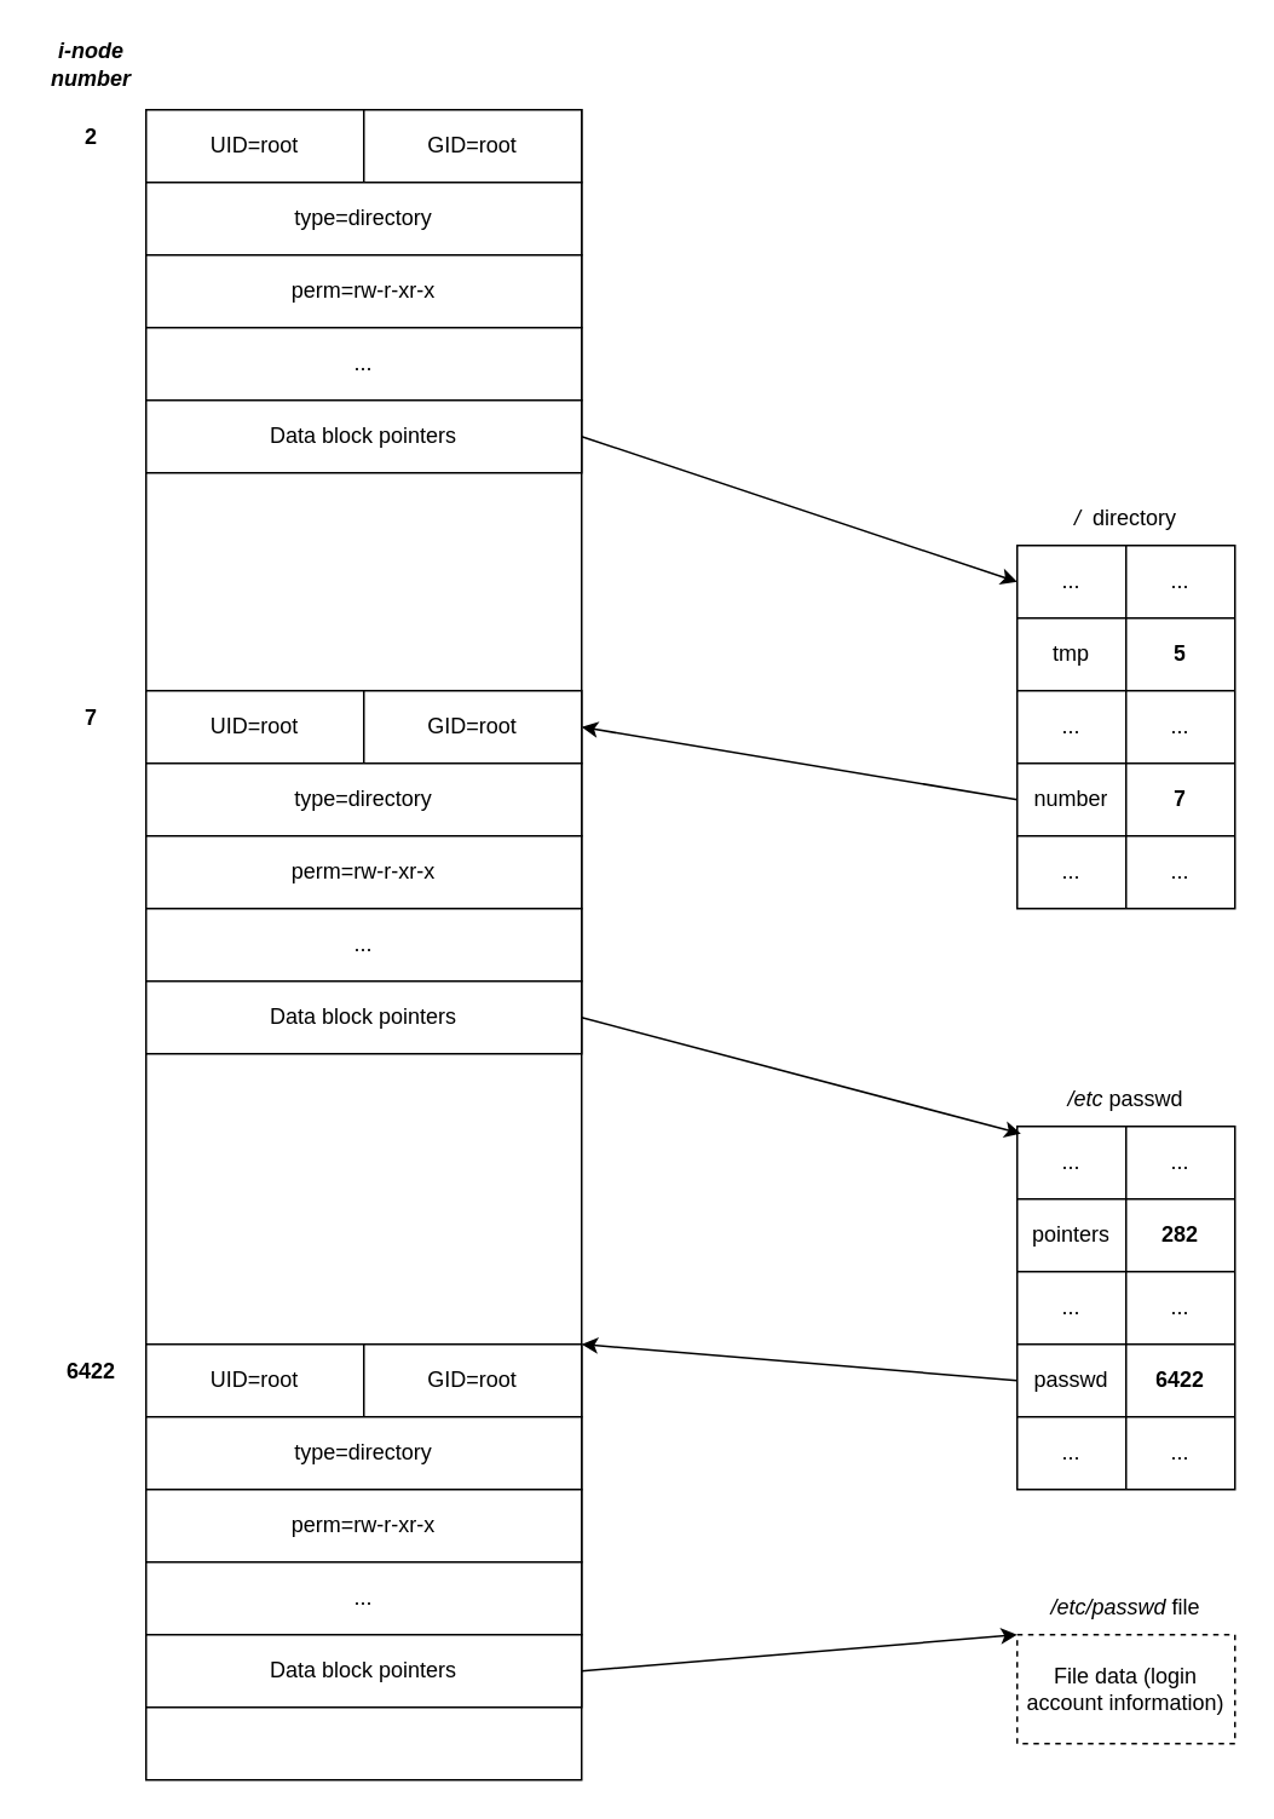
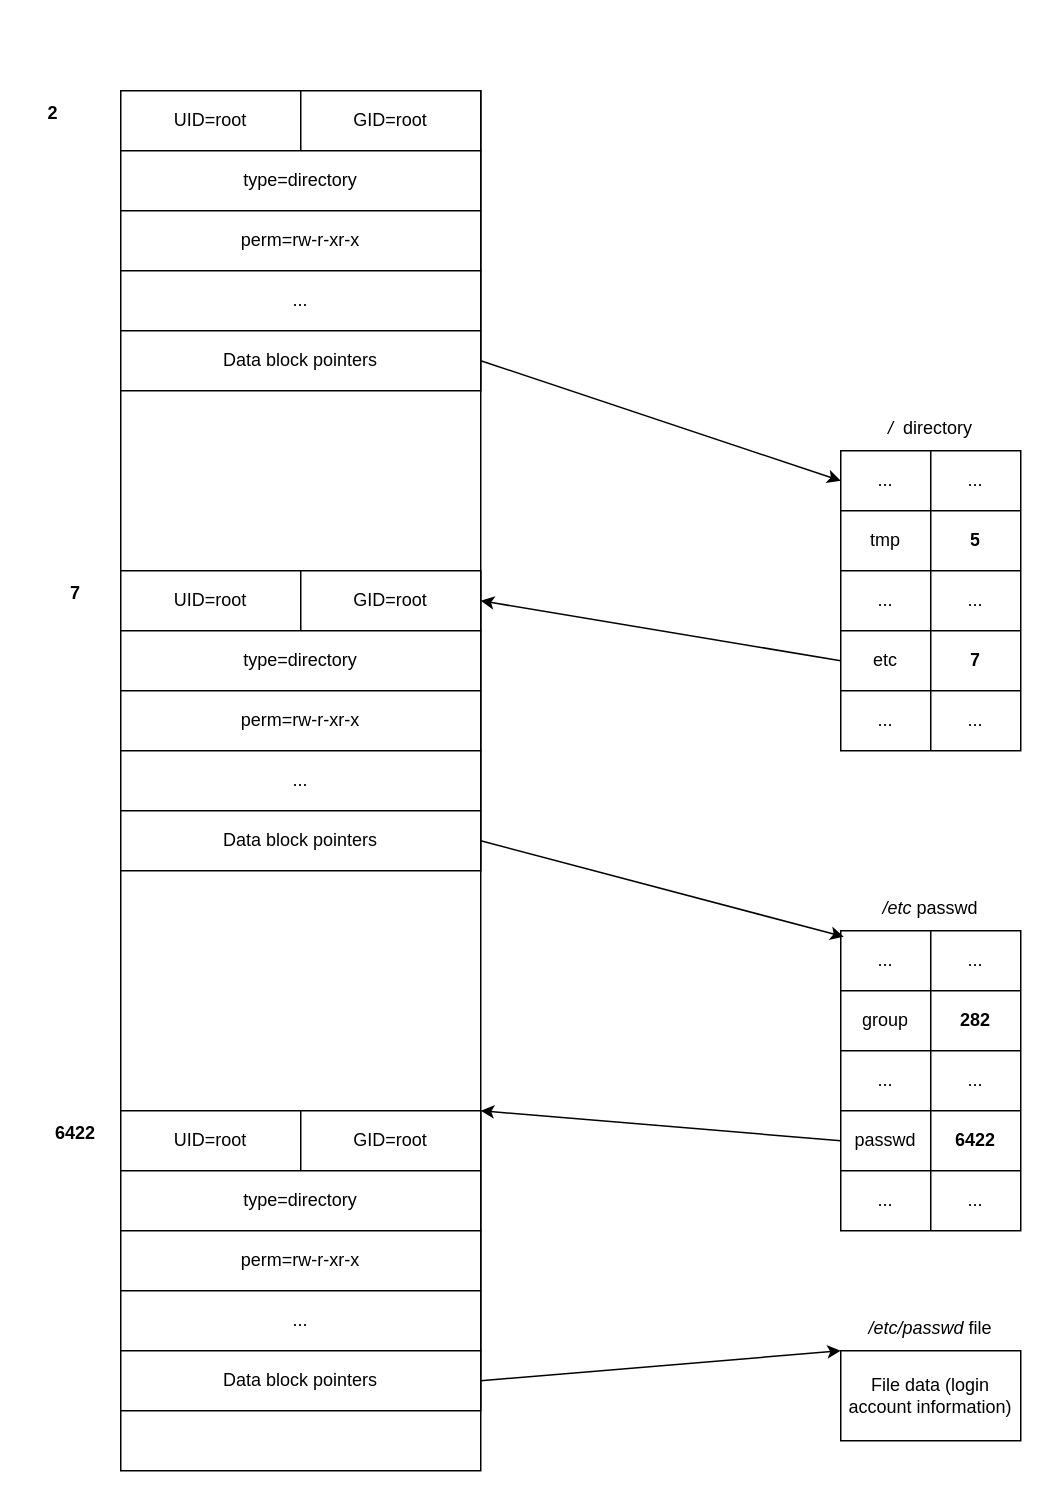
- <mxCell id="9" value="&lt;b&gt;&lt;i&gt;i-node number&lt;/i&gt;&lt;/b&gt;" style="text;html=1;align=center;verticalAlign=middle;whiteSpace=wrap;rounded=0;" vertex="1" parent="1"><mxGeometry x="20" y="20" width="60" height="30" as="geometry" /></mxCell>
- <mxCell id="10" value="&lt;b&gt;2&lt;/b&gt;" style="text;html=1;align=center;verticalAlign=middle;whiteSpace=wrap;rounded=0;" vertex="1" parent="1"><mxGeometry x="20" y="60" width="60" height="30" as="geometry" /></mxCell>
+ <mxCell id="10" value="&lt;b&gt;2&lt;/b&gt;" style="text;html=1;align=center;verticalAlign=middle;whiteSpace=wrap;rounded=0;" vertex="1" parent="1"><mxGeometry x="5" y="60" width="60" height="30" as="geometry" /></mxCell>
- <mxCell id="22" value="number" style="shape=partialRectangle;html=1;whiteSpace=wrap;connectable=0;strokeColor=inherit;overflow=hidden;fillColor=none;top=0;left=0;bottom=0;right=0;pointerEvents=1;" vertex="1" parent="21"><mxGeometry width="60" height="40" as="geometry"><mxRectangle width="60" height="40" as="alternateBounds" /></mxGeometry></mxCell>
+ <mxCell id="22" value="etc" style="shape=partialRectangle;html=1;whiteSpace=wrap;connectable=0;strokeColor=inherit;overflow=hidden;fillColor=none;top=0;left=0;bottom=0;right=0;pointerEvents=1;" vertex="1" parent="21"><mxGeometry width="60" height="40" as="geometry"><mxRectangle width="60" height="40" as="alternateBounds" /></mxGeometry></mxCell>
- <mxCell id="48" value="pointers" style="shape=partialRectangle;html=1;whiteSpace=wrap;connectable=0;strokeColor=inherit;overflow=hidden;fillColor=none;top=0;left=0;bottom=0;right=0;pointerEvents=1;" vertex="1" parent="47"><mxGeometry width="60" height="40" as="geometry"><mxRectangle width="60" height="40" as="alternateBounds" /></mxGeometry></mxCell>
+ <mxCell id="48" value="group" style="shape=partialRectangle;html=1;whiteSpace=wrap;connectable=0;strokeColor=inherit;overflow=hidden;fillColor=none;top=0;left=0;bottom=0;right=0;pointerEvents=1;" vertex="1" parent="47"><mxGeometry width="60" height="40" as="geometry"><mxRectangle width="60" height="40" as="alternateBounds" /></mxGeometry></mxCell>
- <mxCell id="63" value="File data (login account information)" style="rounded=0;whiteSpace=wrap;html=1;dashed=1;" vertex="1" parent="1"><mxGeometry x="560" y="900" width="120" height="60" as="geometry" /></mxCell>
+ <mxCell id="63" value="File data (login account information)" style="rounded=0;whiteSpace=wrap;html=1;" vertex="1" parent="1"><mxGeometry x="560" y="900" width="120" height="60" as="geometry" /></mxCell>
